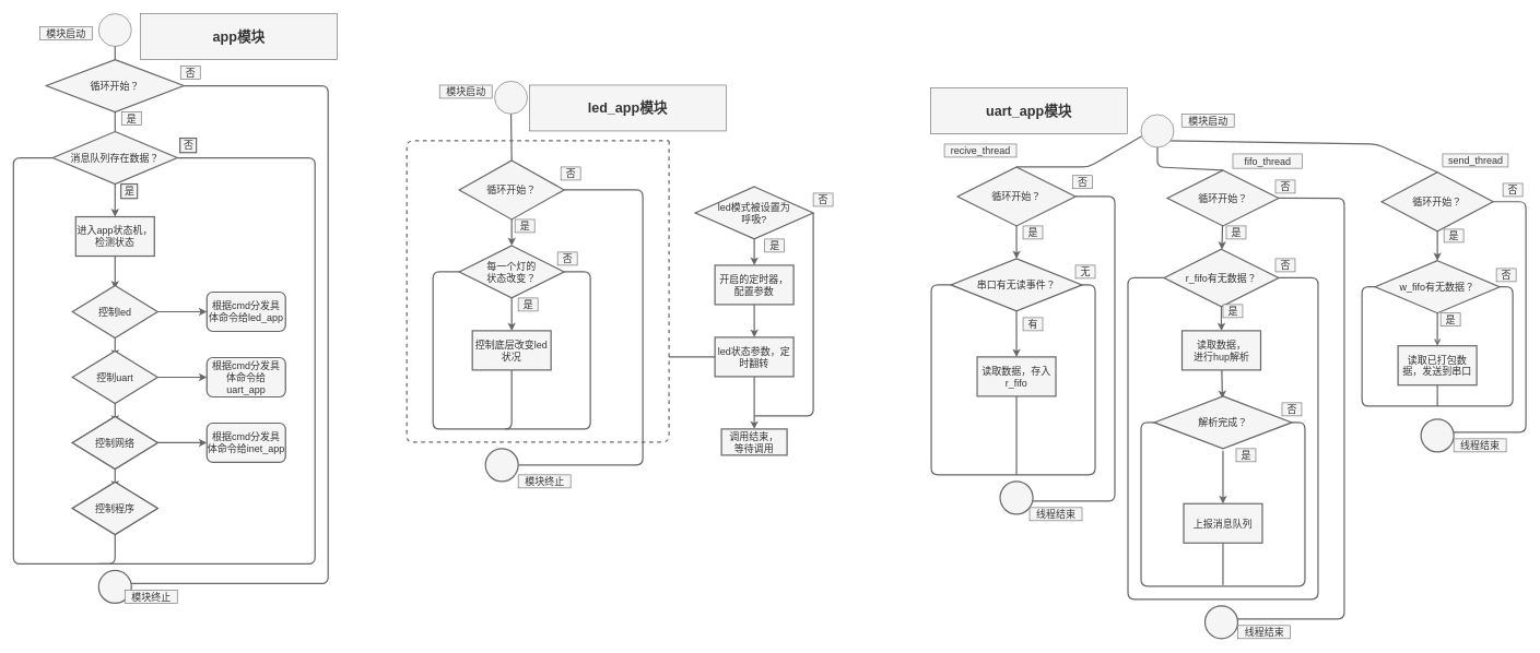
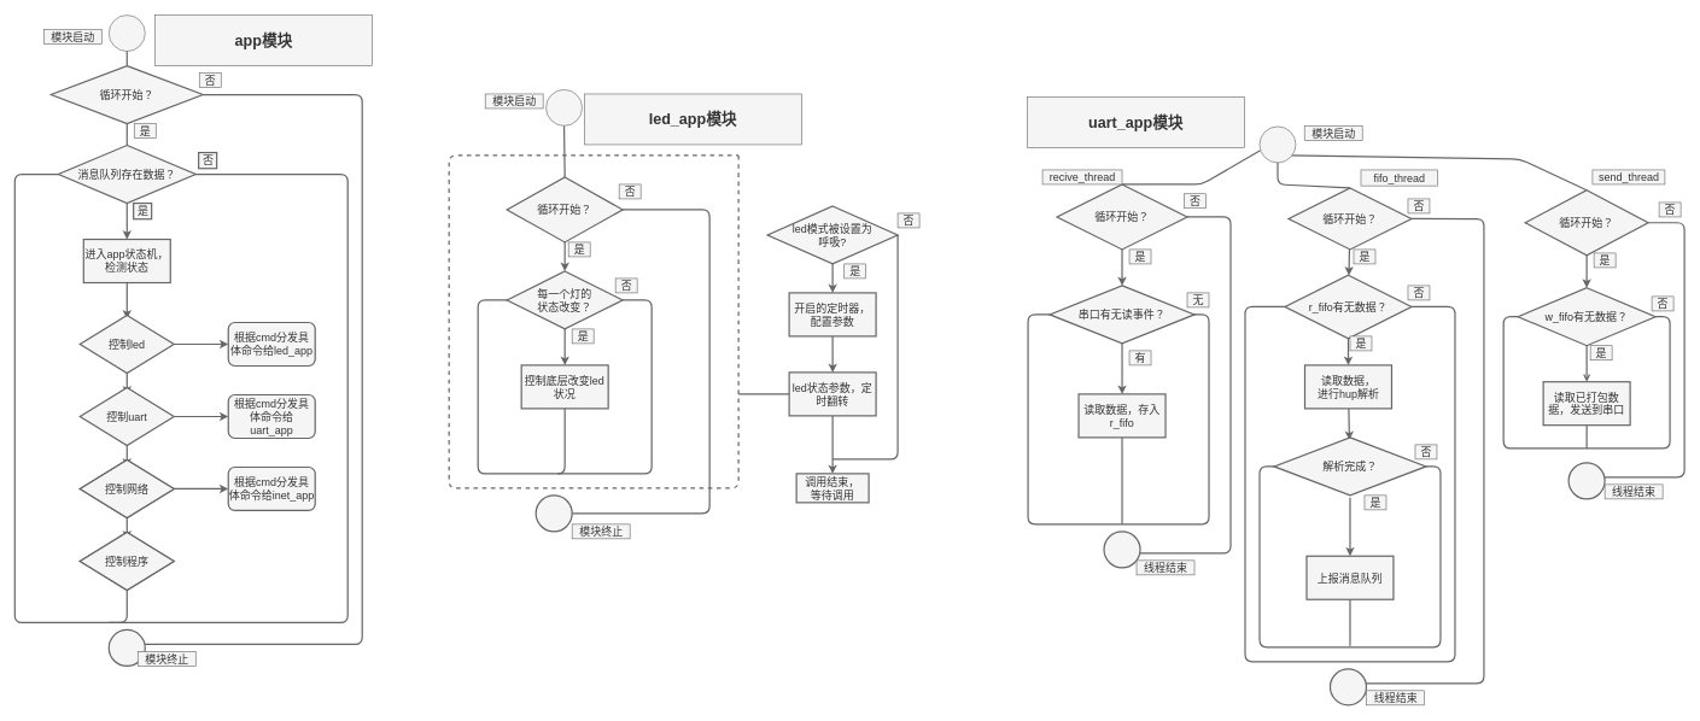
- <mxCell id="61" value="recive_thread" style="text;html=1;align=center;verticalAlign=middle;resizable=0;points=[];autosize=1;strokeColor=#666666;fillColor=#f5f5f5;fontSize=15;fontColor=#333333;" parent="1" vertex="1"><mxGeometry x="1440" y="219" width="110" height="20" as="geometry" /></mxCell>
+ <mxCell id="61" value="recive_thread" style="text;html=1;align=center;verticalAlign=middle;resizable=0;points=[];autosize=1;strokeColor=#666666;fillColor=#f5f5f5;fontSize=15;fontColor=#333333;" parent="1" vertex="1"><mxGeometry x="1440" y="234" width="110" height="20" as="geometry" /></mxCell>
